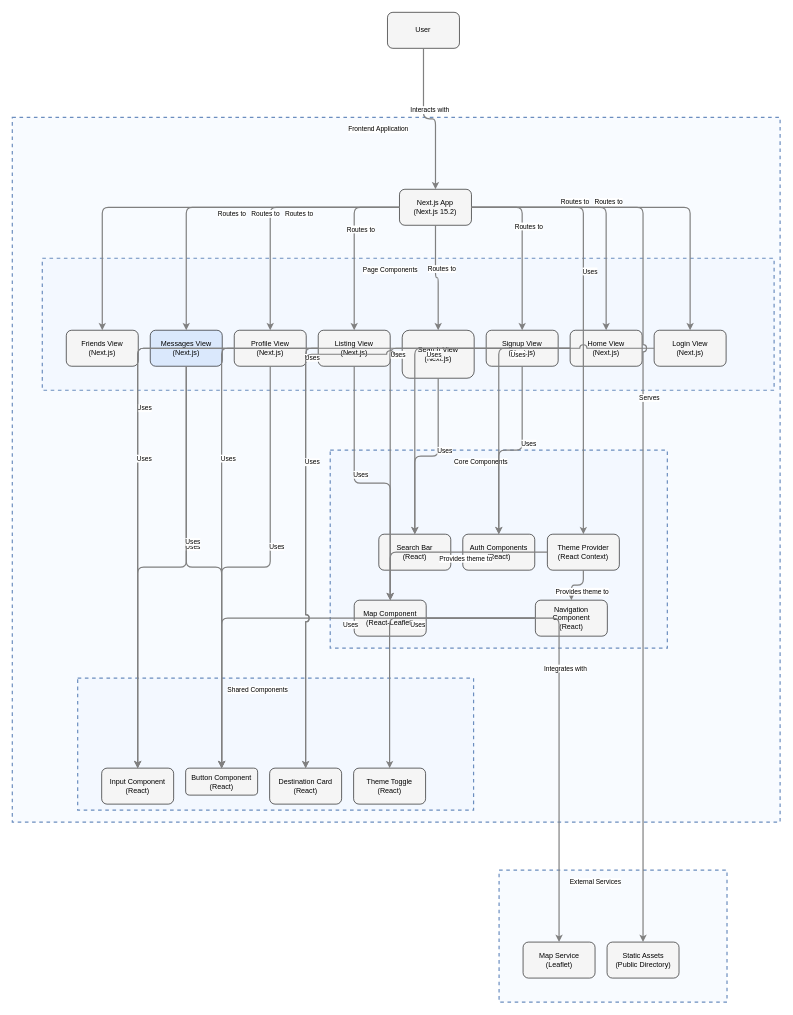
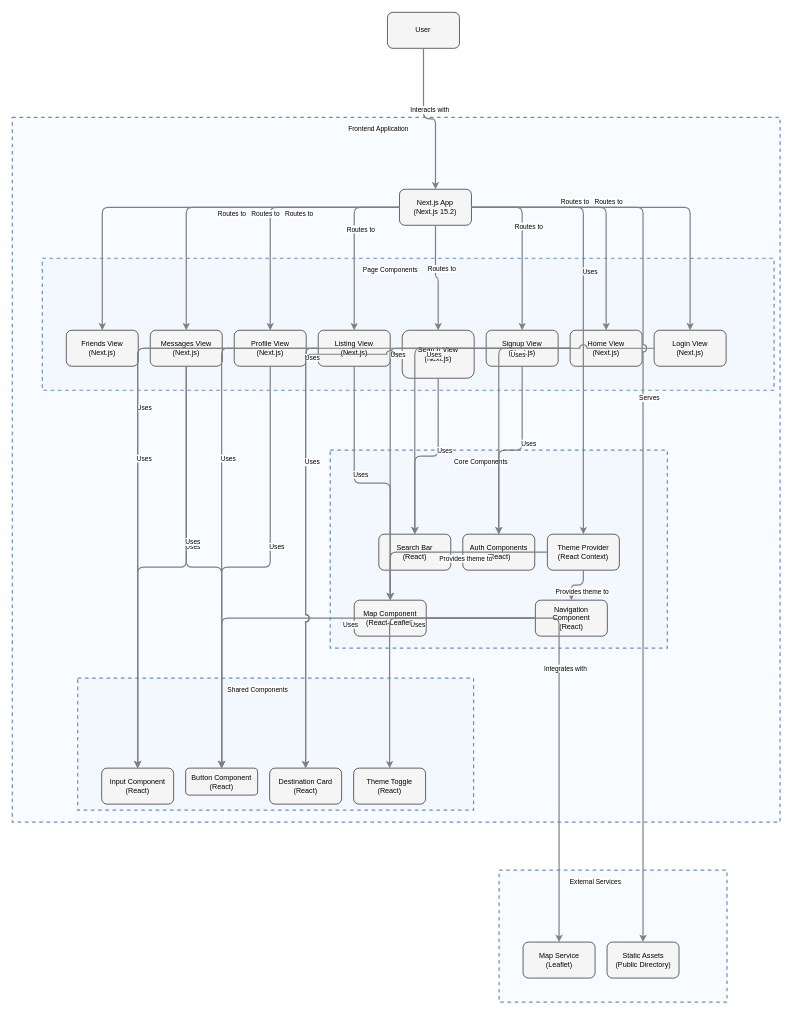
- <mxCell id="21" value="Messages View&lt;br&gt;(Next.js)" style="rounded=1;whiteSpace=wrap;html=1;fillColor=#dae8fc;" vertex="1" parent="4"><mxGeometry x="180" y="120" width="120" height="60" as="geometry" /></mxCell>
+ <mxCell id="21" value="Messages View&lt;br&gt;(Next.js)" style="rounded=1;whiteSpace=wrap;html=1;fillColor=#f5f5f5" vertex="1" parent="4"><mxGeometry x="180" y="120" width="120" height="60" as="geometry" /></mxCell>
